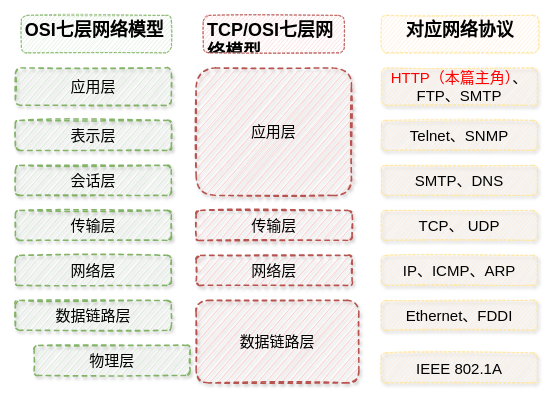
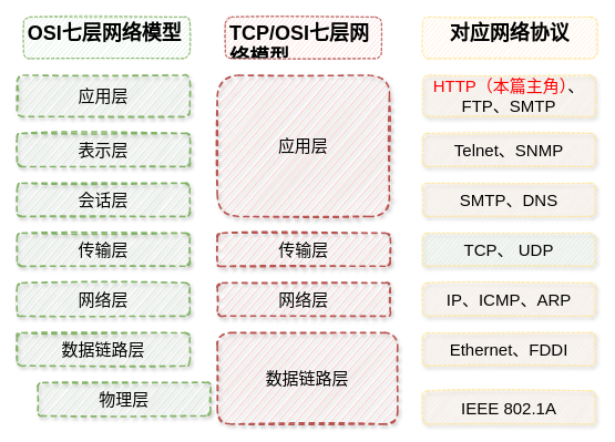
- <mxCell id="17" value="TCP、 UDP" style="whiteSpace=wrap;html=1;shadow=1;fontSize=20;strokeWidth=1;dashed=1;glass=0;rounded=1;sketch=1;strokeColor=#FFE599;fillColor=#FFE6CC;" vertex="1" parent="1"><mxGeometry x="508" y="280" width="208" height="40" as="geometry" /></mxCell>
+ <mxCell id="17" value="TCP、 UDP" style="whiteSpace=wrap;html=1;shadow=1;fontSize=20;strokeWidth=1;dashed=1;glass=0;rounded=1;sketch=1;strokeColor=#FFE599;fillColor=#d5e8d4;" vertex="1" parent="1"><mxGeometry x="508" y="280" width="208" height="40" as="geometry" /></mxCell>
